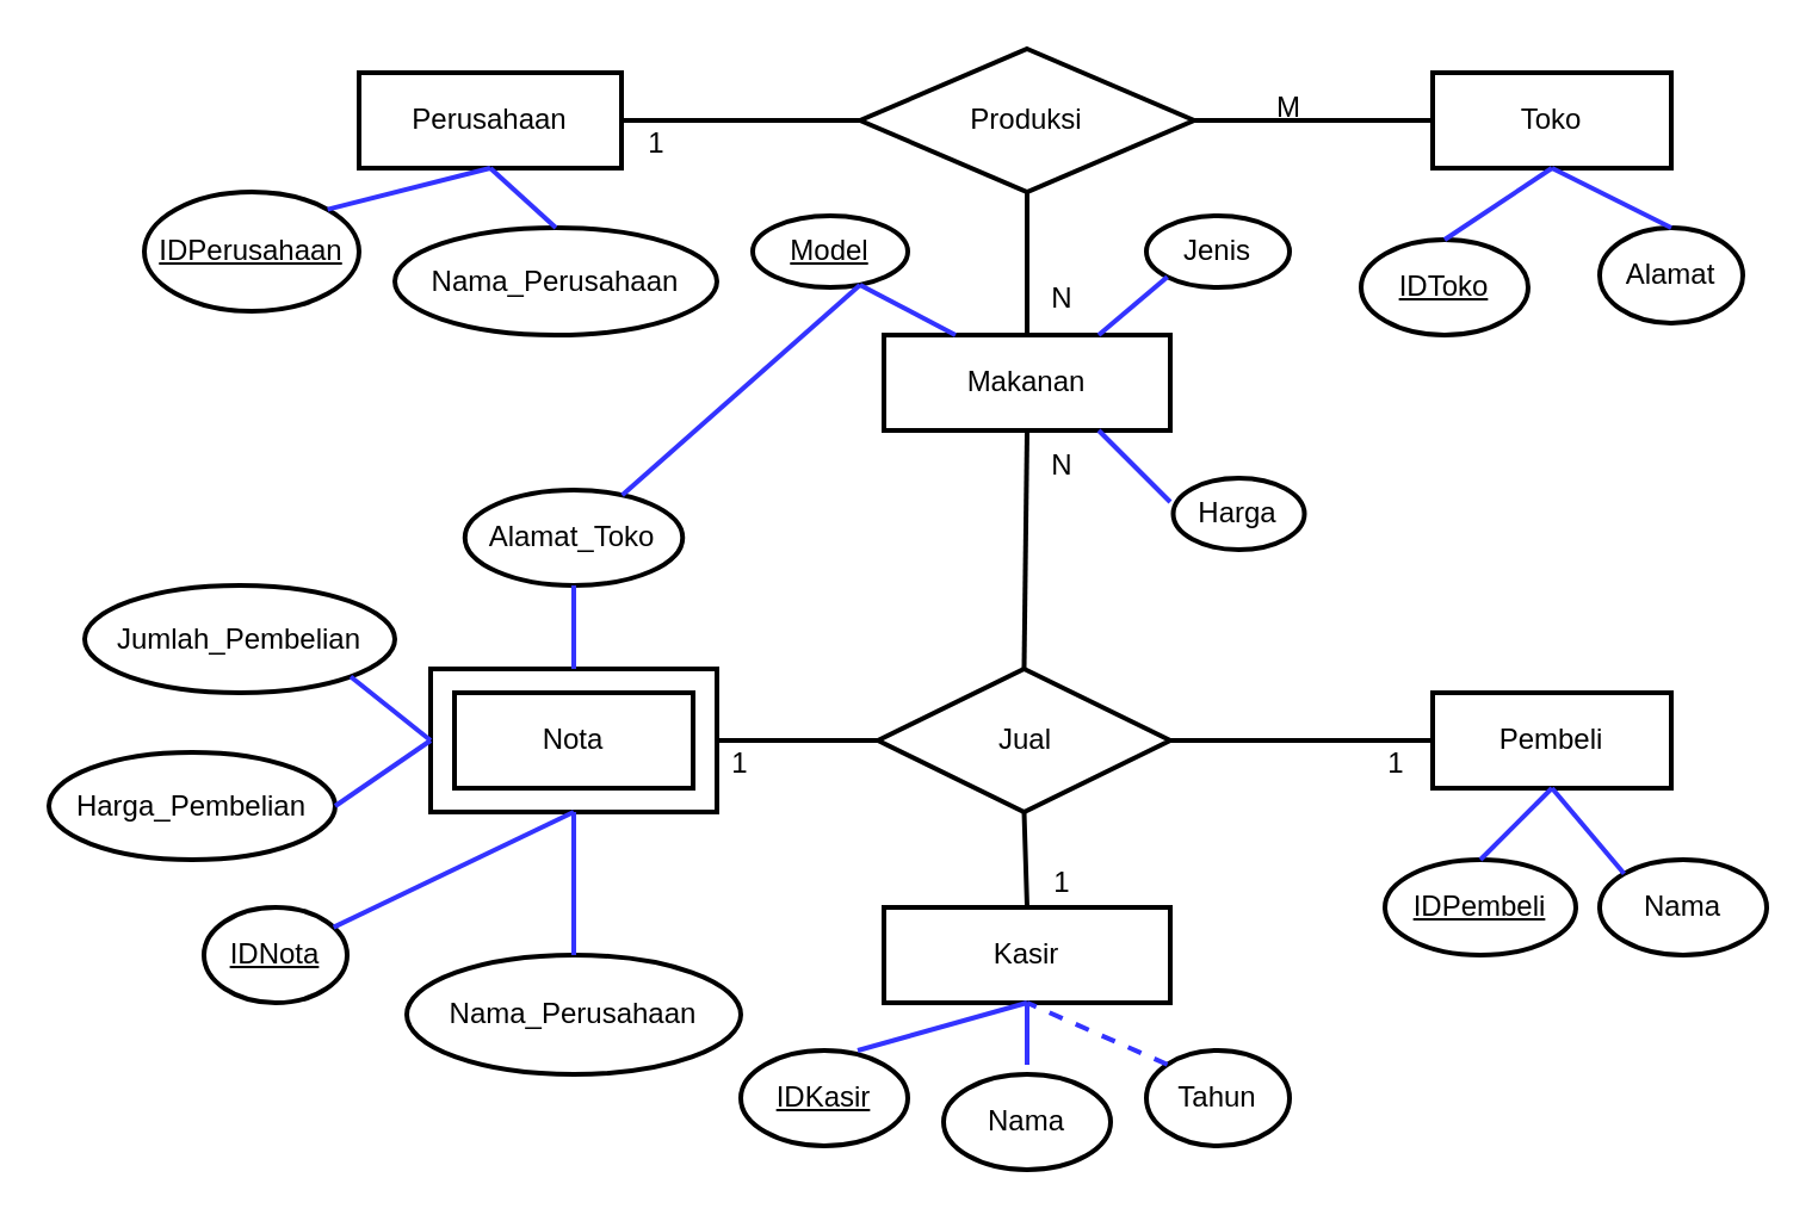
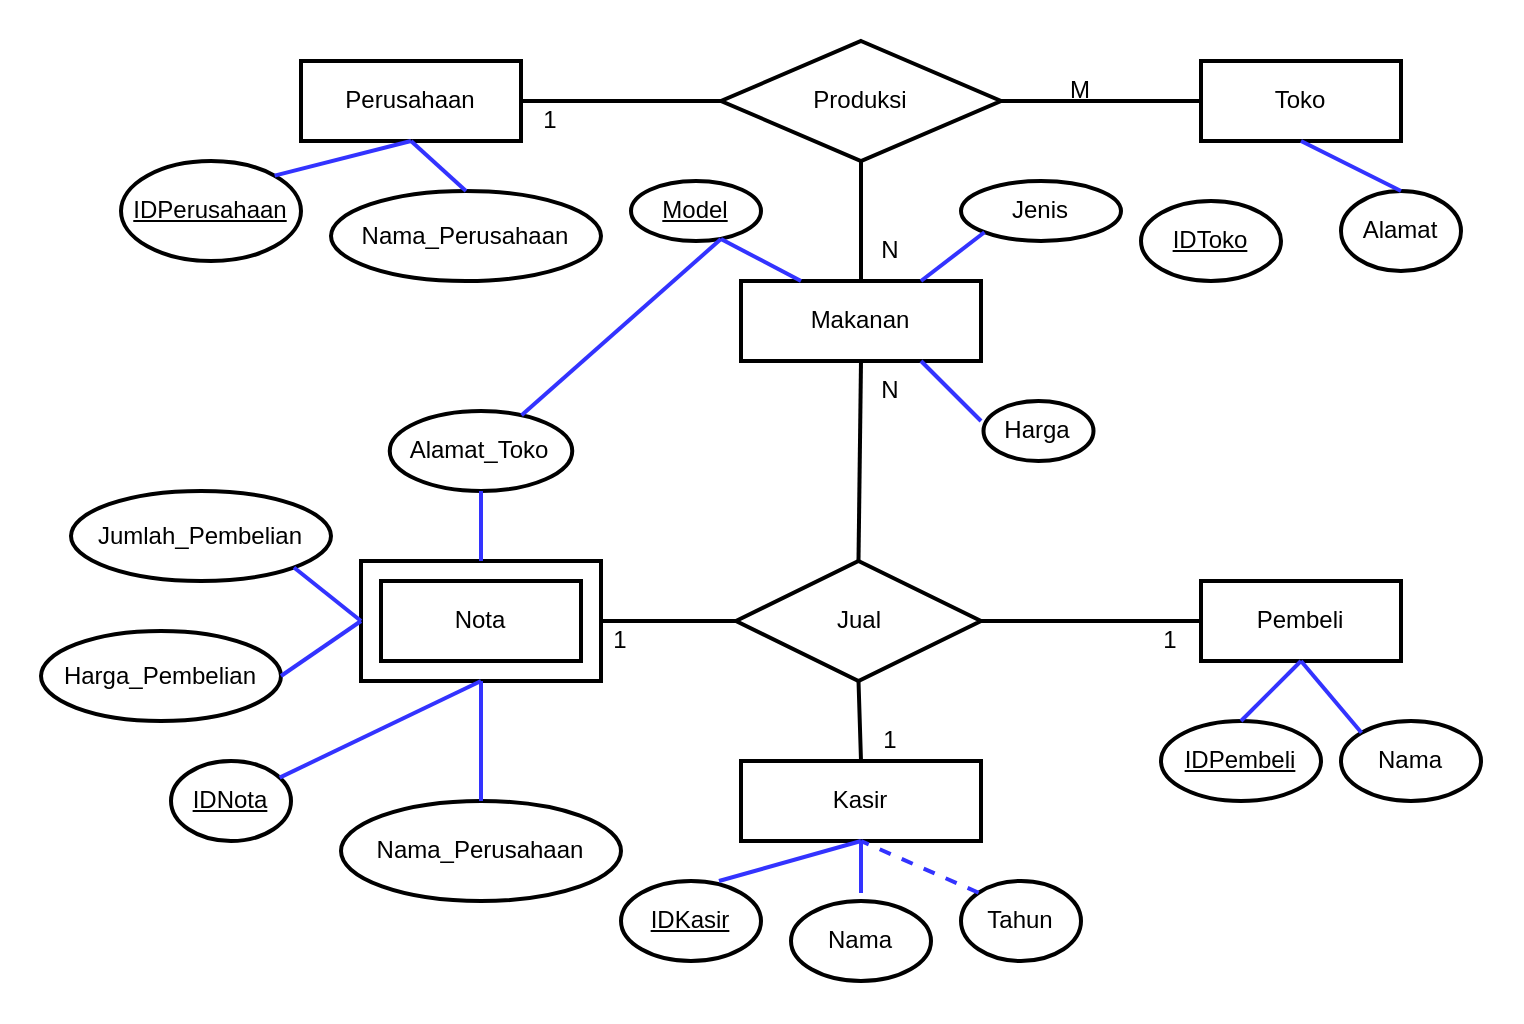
- <mxCell id="45" value="" style="endArrow=none;html=1;strokeWidth=2;strokeColor=#3333FF;entryX=0.5;entryY=0;entryDx=0;entryDy=0;exitX=0.5;exitY=1;exitDx=0;exitDy=0;" parent="1" source="4" target="25" edge="1"><mxGeometry width="50" height="50" relative="1" as="geometry"><mxPoint x="389.98" y="149.01" as="sourcePoint" /><mxPoint x="430" y="170" as="targetPoint" /></mxGeometry></mxCell>
- <mxCell id="27" value="Jenis" style="ellipse;whiteSpace=wrap;html=1;strokeWidth=2;" parent="1" vertex="1"><mxGeometry x="480" y="90" width="60" height="30" as="geometry" /></mxCell>
+ <mxCell id="27" value="Jenis" style="ellipse;whiteSpace=wrap;html=1;strokeWidth=2;" parent="1" vertex="1"><mxGeometry x="480" y="90" width="80" height="30" as="geometry" /></mxCell>
